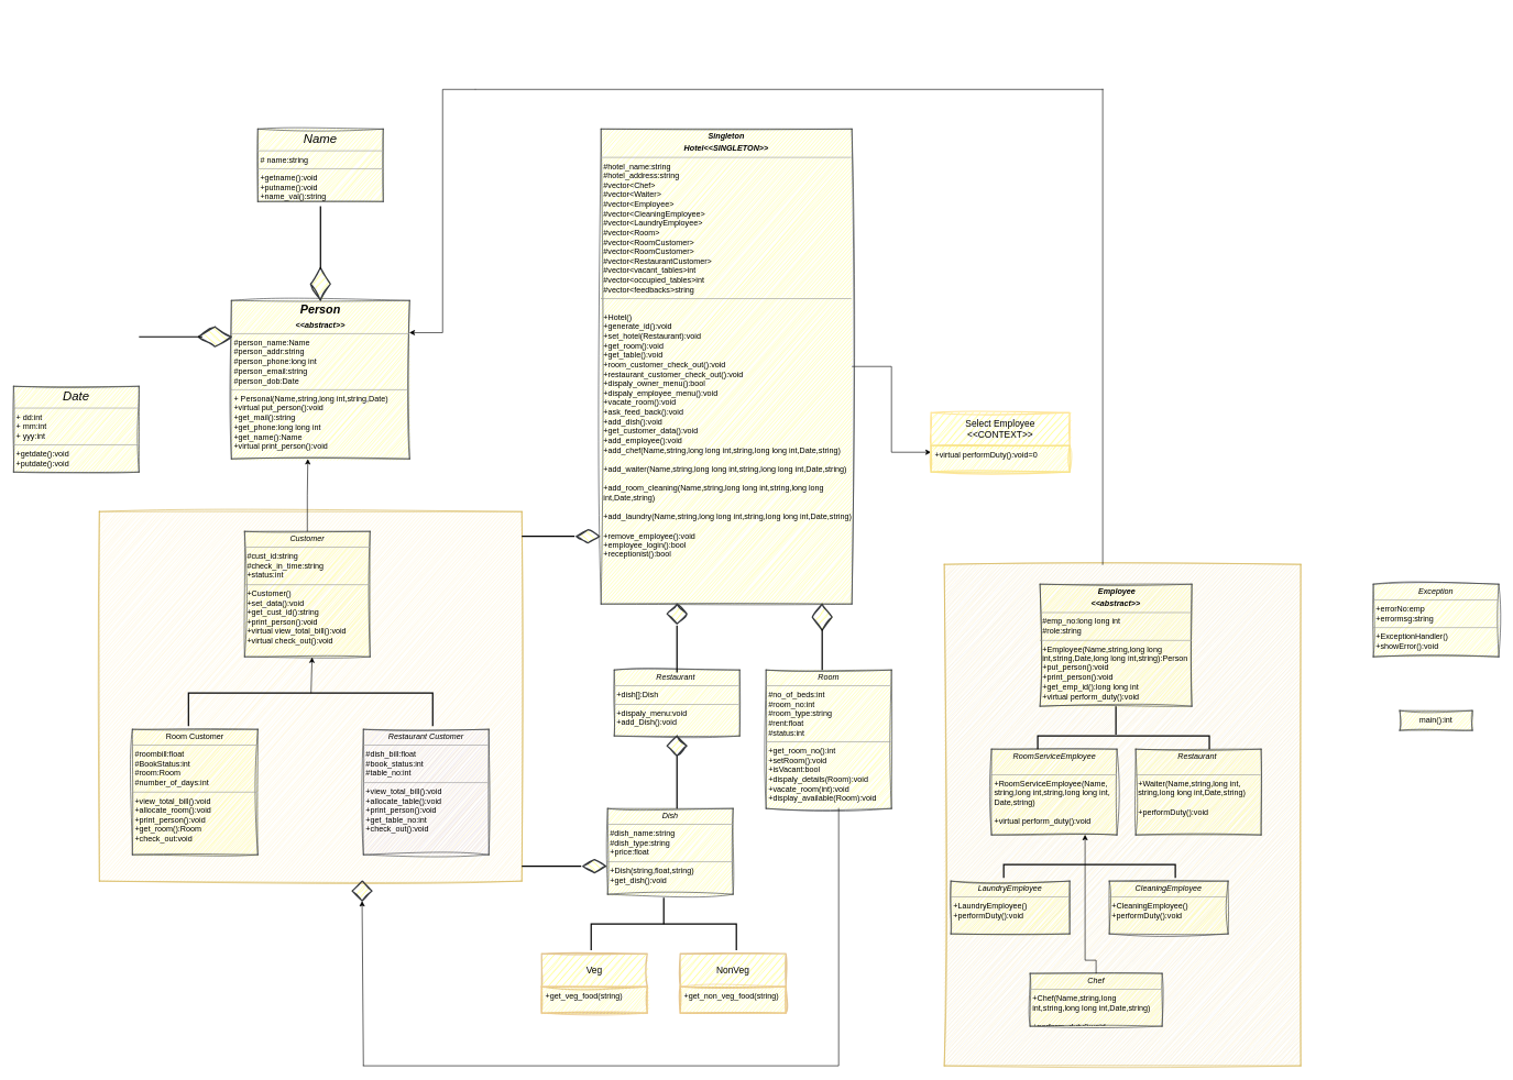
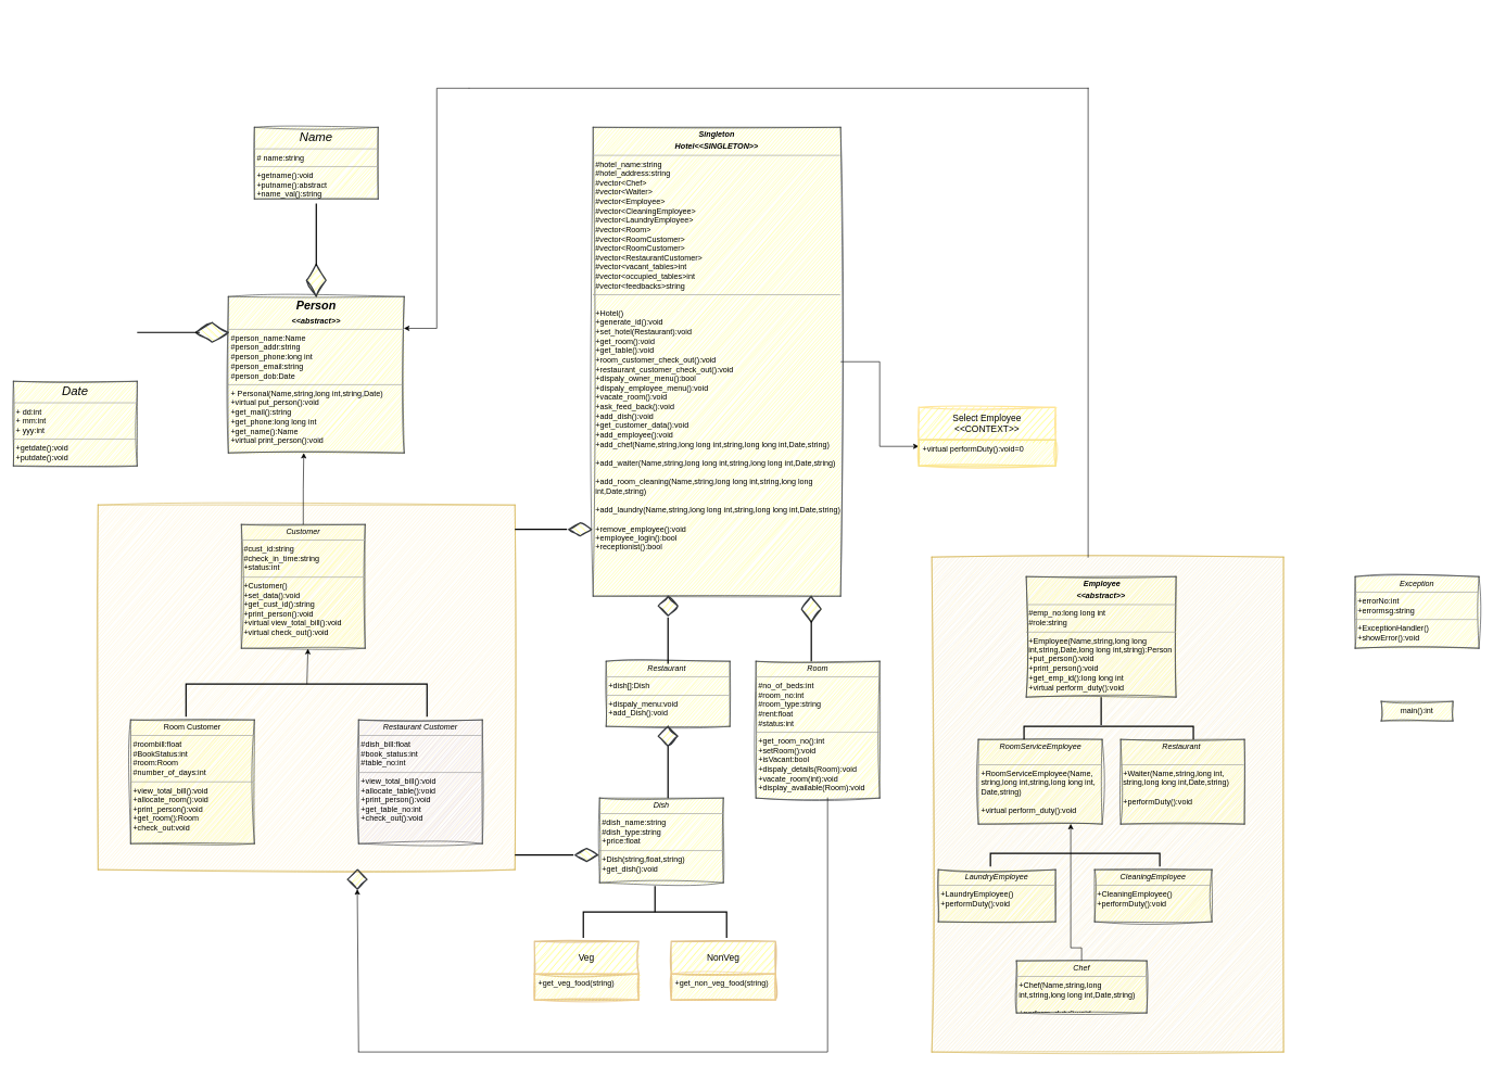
- <mxCell id="4" value="&lt;p style=&quot;margin:0px;margin-top:4px;text-align:center;&quot;&gt;&lt;i&gt;&lt;font style=&quot;font-size: 19px;&quot;&gt;Name&lt;/font&gt;&lt;/i&gt;&lt;/p&gt;&lt;hr size=&quot;1&quot;&gt;&lt;p style=&quot;margin:0px;margin-left:4px;&quot;&gt;# name:string&lt;br&gt;&lt;/p&gt;&lt;hr size=&quot;1&quot;&gt;&lt;p style=&quot;margin:0px;margin-left:4px;&quot;&gt;+getname():void&lt;br&gt;&lt;/p&gt;&lt;p style=&quot;margin:0px;margin-left:4px;&quot;&gt;+putname():void&lt;/p&gt;&lt;p style=&quot;margin:0px;margin-left:4px;&quot;&gt;+name_val():string&lt;/p&gt;" style="verticalAlign=top;align=left;overflow=fill;fontSize=12;fontFamily=Helvetica;html=1;whiteSpace=wrap;sketch=1;curveFitting=1;jiggle=2;fillColor=#ffff88;strokeColor=#36393d;" vertex="1" parent="1"><mxGeometry x="390" y="195" width="190" height="110" as="geometry" /></mxCell>
+ <mxCell id="4" value="&lt;p style=&quot;margin:0px;margin-top:4px;text-align:center;&quot;&gt;&lt;i&gt;&lt;font style=&quot;font-size: 19px;&quot;&gt;Name&lt;/font&gt;&lt;/i&gt;&lt;/p&gt;&lt;hr size=&quot;1&quot;&gt;&lt;p style=&quot;margin:0px;margin-left:4px;&quot;&gt;# name:string&lt;br&gt;&lt;/p&gt;&lt;hr size=&quot;1&quot;&gt;&lt;p style=&quot;margin:0px;margin-left:4px;&quot;&gt;+getname():void&lt;br&gt;&lt;/p&gt;&lt;p style=&quot;margin:0px;margin-left:4px;&quot;&gt;+putname():abstract&lt;/p&gt;&lt;p style=&quot;margin:0px;margin-left:4px;&quot;&gt;+name_val():string&lt;/p&gt;" style="verticalAlign=top;align=left;overflow=fill;fontSize=12;fontFamily=Helvetica;html=1;whiteSpace=wrap;sketch=1;curveFitting=1;jiggle=2;fillColor=#ffff88;strokeColor=#36393d;" vertex="1" parent="1"><mxGeometry x="390" y="195" width="190" height="110" as="geometry" /></mxCell>
- <mxCell id="50" value="&lt;p style=&quot;margin:0px;margin-top:4px;text-align:center;&quot;&gt;&lt;i&gt;Exception&lt;/i&gt;&lt;/p&gt;&lt;hr size=&quot;1&quot;&gt;&lt;p style=&quot;margin:0px;margin-left:4px;&quot;&gt;+errorNo:emp&lt;/p&gt;&lt;p style=&quot;margin:0px;margin-left:4px;&quot;&gt;+errormsg:string&lt;/p&gt;&lt;hr size=&quot;1&quot;&gt;&lt;p style=&quot;margin:0px;margin-left:4px;&quot;&gt;+ExceptionHandler()&lt;/p&gt;&lt;p style=&quot;margin:0px;margin-left:4px;&quot;&gt;+showError():void&lt;/p&gt;&lt;p style=&quot;margin:0px;margin-left:4px;&quot;&gt;&lt;br&gt;&lt;/p&gt;" style="verticalAlign=top;align=left;overflow=fill;fontSize=12;fontFamily=Helvetica;html=1;whiteSpace=wrap;sketch=1;curveFitting=1;jiggle=2;fillColor=#ffff88;strokeColor=#36393d;" vertex="1" parent="1"><mxGeometry x="2080" y="885" width="190" height="110" as="geometry" /></mxCell>
+ <mxCell id="50" value="&lt;p style=&quot;margin:0px;margin-top:4px;text-align:center;&quot;&gt;&lt;i&gt;Exception&lt;/i&gt;&lt;/p&gt;&lt;hr size=&quot;1&quot;&gt;&lt;p style=&quot;margin:0px;margin-left:4px;&quot;&gt;+errorNo:int&lt;/p&gt;&lt;p style=&quot;margin:0px;margin-left:4px;&quot;&gt;+errormsg:string&lt;/p&gt;&lt;hr size=&quot;1&quot;&gt;&lt;p style=&quot;margin:0px;margin-left:4px;&quot;&gt;+ExceptionHandler()&lt;/p&gt;&lt;p style=&quot;margin:0px;margin-left:4px;&quot;&gt;+showError():void&lt;/p&gt;&lt;p style=&quot;margin:0px;margin-left:4px;&quot;&gt;&lt;br&gt;&lt;/p&gt;" style="verticalAlign=top;align=left;overflow=fill;fontSize=12;fontFamily=Helvetica;html=1;whiteSpace=wrap;sketch=1;curveFitting=1;jiggle=2;fillColor=#ffff88;strokeColor=#36393d;" vertex="1" parent="1"><mxGeometry x="2080" y="885" width="190" height="110" as="geometry" /></mxCell>
